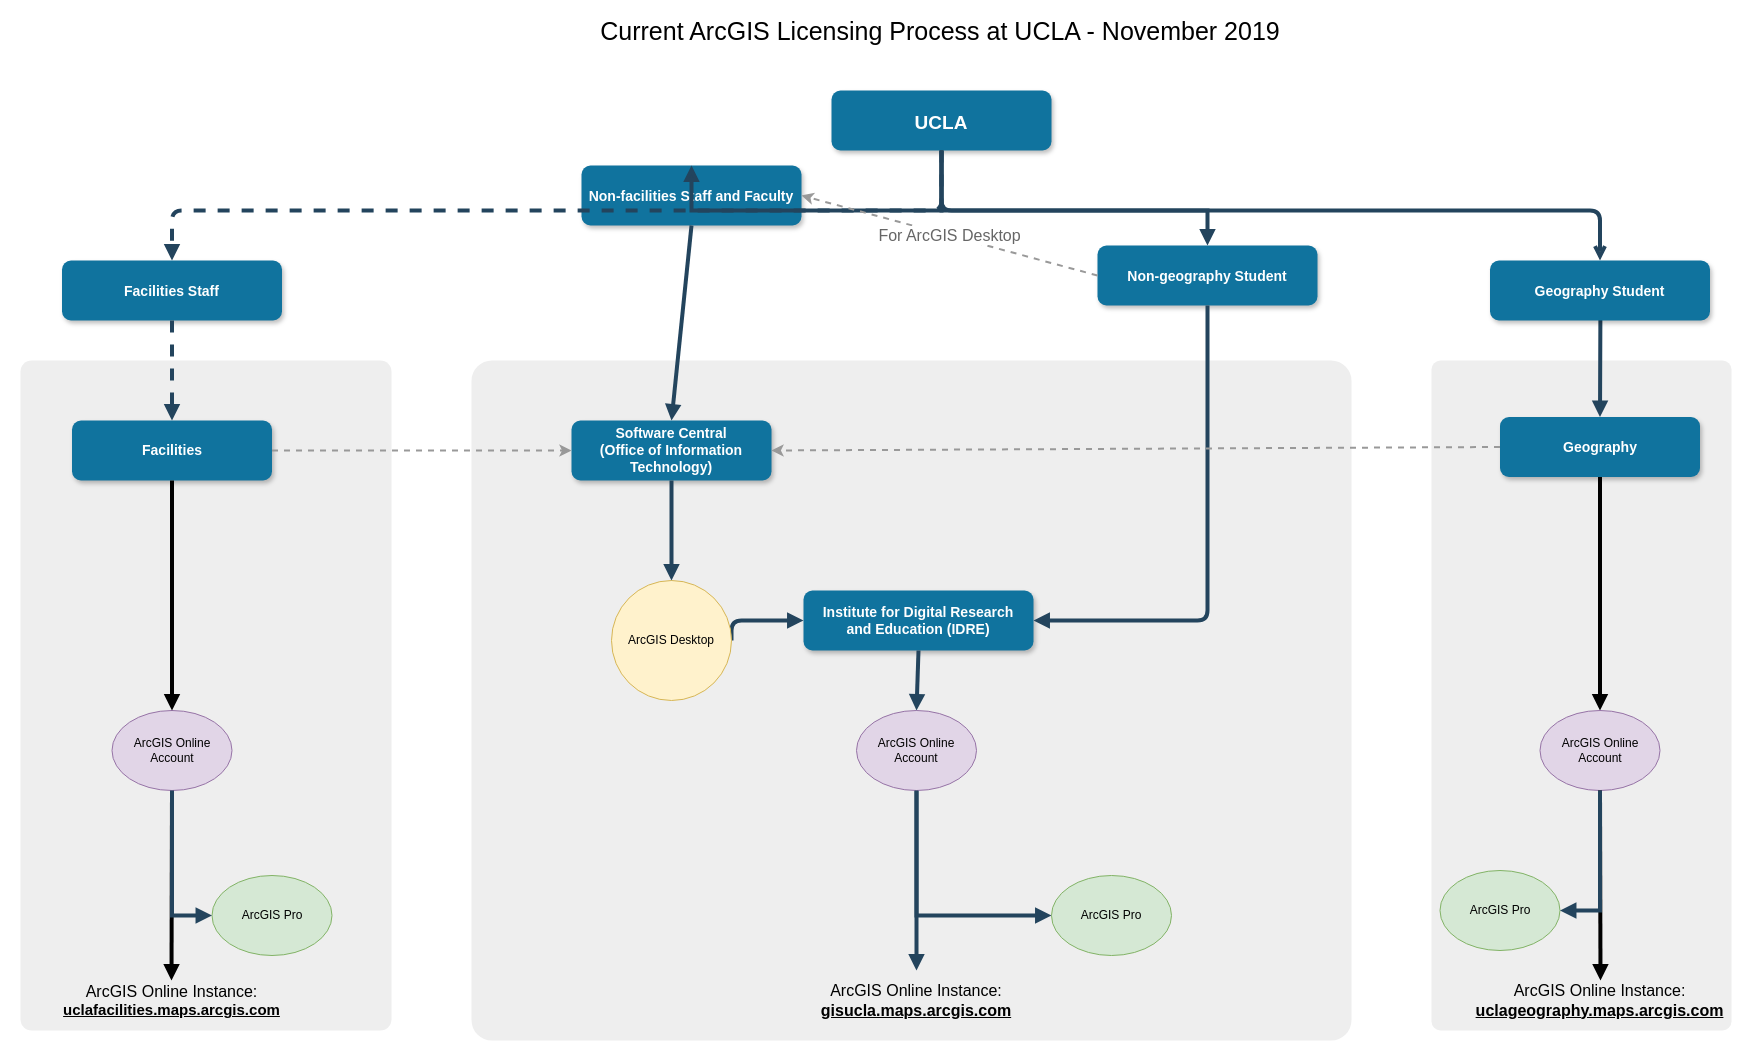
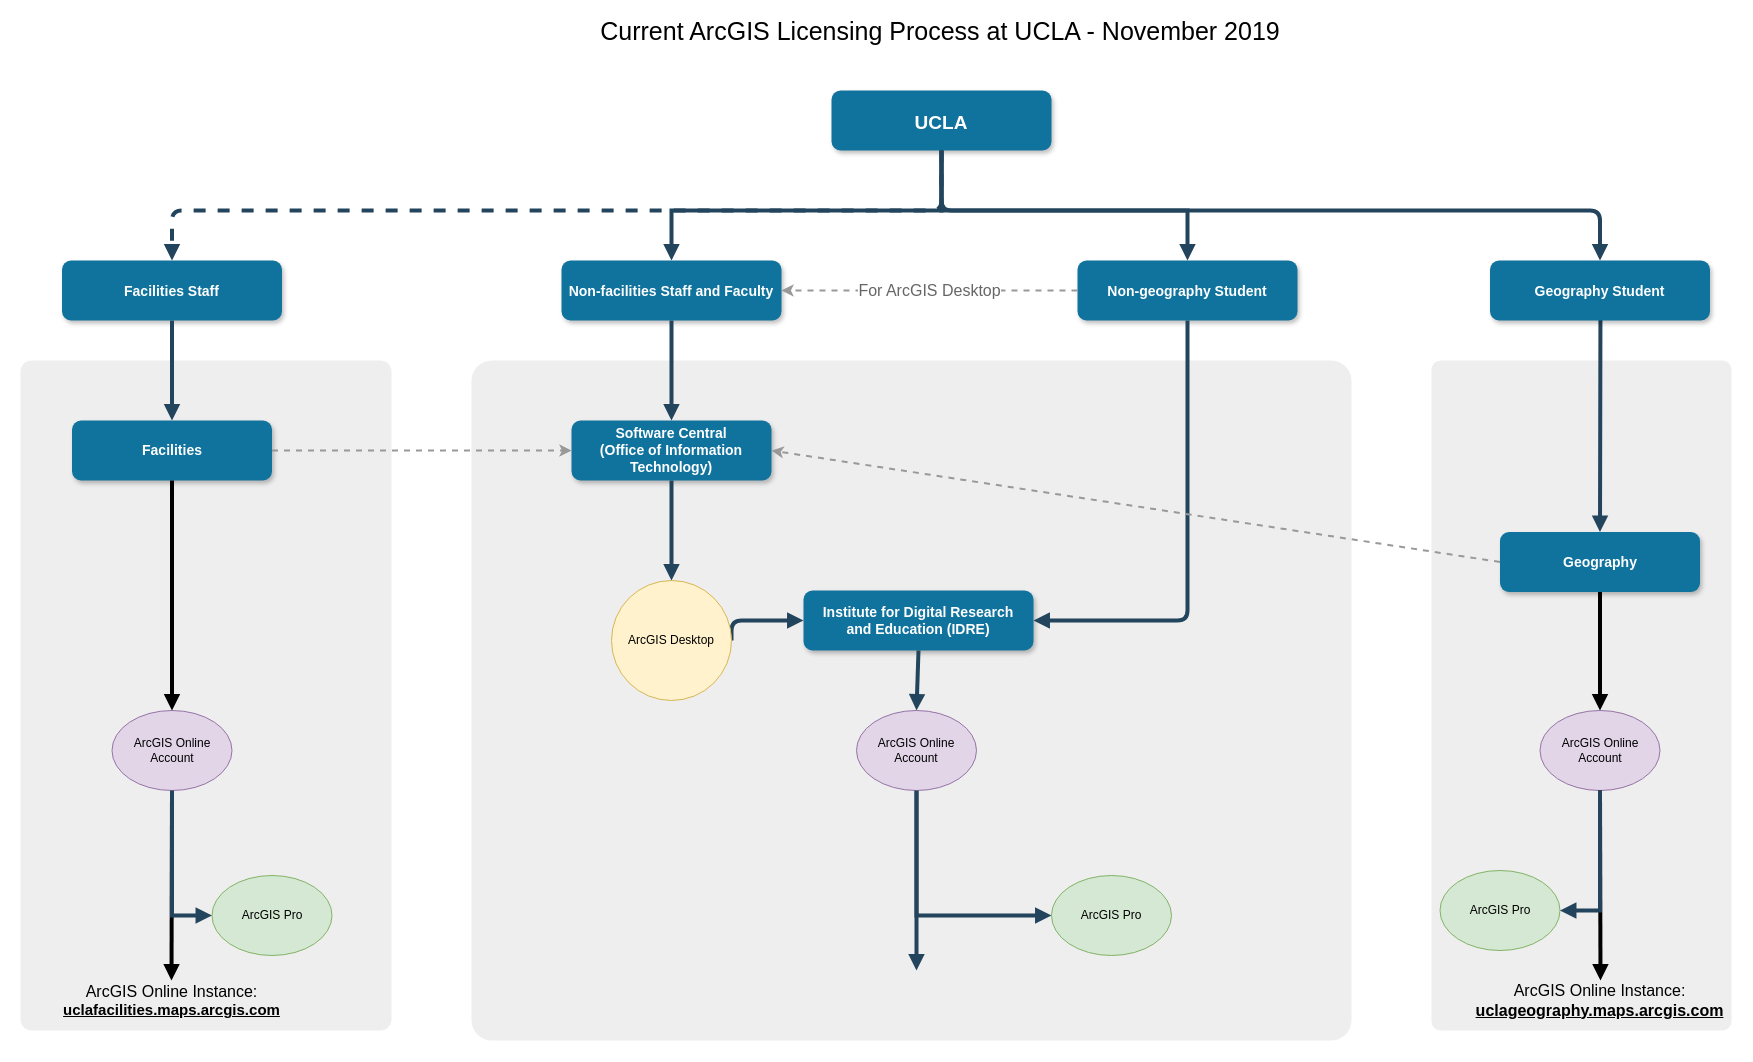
- <mxCell id="5" value="Non-facilities Staff and Faculty" style="rounded=1;fillColor=#10739E;strokeColor=none;shadow=1;gradientColor=none;fontStyle=1;fontColor=#FFFFFF;fontSize=14;" parent="1" vertex="1"><mxGeometry x="581" y="165" width="220" height="60" as="geometry" /></mxCell>
+ <mxCell id="5" value="Non-facilities Staff and Faculty" style="rounded=1;fillColor=#10739E;strokeColor=none;shadow=1;gradientColor=none;fontStyle=1;fontColor=#FFFFFF;fontSize=14;" parent="1" vertex="1"><mxGeometry x="561" y="260" width="220" height="60" as="geometry" /></mxCell>
- <mxCell id="44" value="" style="edgeStyle=elbowEdgeStyle;elbow=vertical;strokeWidth=4;endArrow=open;endFill=1;fontStyle=1;strokeColor=#23445D;fontSize=16;rounded=1;exitX=0.5;exitY=1;exitDx=0;exitDy=0;entryX=0.5;entryY=0;entryDx=0;entryDy=0;" parent="1" source="27" target="45" edge="1"><mxGeometry x="223.5" y="20" width="100" height="100" as="geometry"><mxPoint x="1370" y="150" as="sourcePoint" /><mxPoint x="1672" y="276.5" as="targetPoint" /><Array as="points"><mxPoint x="1270" y="210" /></Array><mxPoint x="23" y="-73" as="offset" /></mxGeometry></mxCell>
+ <mxCell id="44" value="" style="edgeStyle=elbowEdgeStyle;elbow=vertical;strokeWidth=4;endArrow=block;endFill=1;fontStyle=1;strokeColor=#23445D;fontSize=16;rounded=1;exitX=0.5;exitY=1;exitDx=0;exitDy=0;entryX=0.5;entryY=0;entryDx=0;entryDy=0;" parent="1" source="27" target="45" edge="1"><mxGeometry x="223.5" y="20" width="100" height="100" as="geometry"><mxPoint x="1370" y="150" as="sourcePoint" /><mxPoint x="1672" y="276.5" as="targetPoint" /><Array as="points"><mxPoint x="1270" y="210" /></Array><mxPoint x="23" y="-73" as="offset" /></mxGeometry></mxCell>
- <mxCell id="28" value="Non-geography Student" style="rounded=1;fillColor=#10739E;strokeColor=none;shadow=1;gradientColor=none;fontStyle=1;fontColor=#FFFFFF;fontSize=14;" parent="1" vertex="1"><mxGeometry x="1097" y="245" width="220" height="60" as="geometry" /></mxCell>
+ <mxCell id="28" value="Non-geography Student" style="rounded=1;fillColor=#10739E;strokeColor=none;shadow=1;gradientColor=none;fontStyle=1;fontColor=#FFFFFF;fontSize=14;" parent="1" vertex="1"><mxGeometry x="1077" y="260" width="220" height="60" as="geometry" /></mxCell>
- <mxCell id="46" value="" style="edgeStyle=elbowEdgeStyle;elbow=vertical;strokeWidth=4;endArrow=block;endFill=1;fontStyle=1;strokeColor=#23445D;fontSize=16;rounded=1;exitX=0.5;exitY=1;exitDx=0;exitDy=0;entryX=0.5;entryY=0;entryDx=0;entryDy=0;dashed=1;" parent="1" source="43" target="11" edge="1"><mxGeometry x="161" y="170" width="100" height="100" as="geometry"><mxPoint x="1307.5" y="300" as="sourcePoint" /><mxPoint x="1609.5" y="426.5" as="targetPoint" /><Array as="points"><mxPoint x="173" y="390" /></Array><mxPoint x="23" y="-73" as="offset" /></mxGeometry></mxCell>
+ <mxCell id="46" value="" style="edgeStyle=elbowEdgeStyle;elbow=vertical;strokeWidth=4;endArrow=block;endFill=1;fontStyle=1;strokeColor=#23445D;fontSize=16;rounded=1;exitX=0.5;exitY=1;exitDx=0;exitDy=0;entryX=0.5;entryY=0;entryDx=0;entryDy=0;" parent="1" source="43" target="11" edge="1"><mxGeometry x="161" y="170" width="100" height="100" as="geometry"><mxPoint x="1307.5" y="300" as="sourcePoint" /><mxPoint x="1609.5" y="426.5" as="targetPoint" /><Array as="points"><mxPoint x="173" y="390" /></Array><mxPoint x="23" y="-73" as="offset" /></mxGeometry></mxCell>
- <mxCell id="7" value="Geography" style="rounded=1;fillColor=#10739E;strokeColor=none;shadow=1;gradientColor=none;fontStyle=1;fontColor=#FFFFFF;fontSize=14;whiteSpace=wrap;" parent="1" vertex="1"><mxGeometry x="1499.5" y="416.5" width="200" height="60" as="geometry" /></mxCell>
+ <mxCell id="7" value="Geography" style="rounded=1;fillColor=#10739E;strokeColor=none;shadow=1;gradientColor=none;fontStyle=1;fontColor=#FFFFFF;fontSize=14;whiteSpace=wrap;" parent="1" vertex="1"><mxGeometry x="1499.5" y="531.5" width="200" height="60" as="geometry" /></mxCell>
- <mxCell id="9" value="&lt;font style=&quot;font-size: 16px&quot;&gt;ArcGIS Online Instance:&lt;br&gt;&lt;font style=&quot;font-size: 16px&quot;&gt;&lt;u&gt;&lt;b&gt;gisucla.maps.arcgis.com&lt;/b&gt;&lt;/u&gt;&lt;/font&gt;&lt;/font&gt;" style="text;html=1;strokeColor=none;fillColor=none;align=center;verticalAlign=middle;whiteSpace=wrap;rounded=0;shadow=0;" parent="1" vertex="1"><mxGeometry x="781" y="990" width="270" height="20" as="geometry" /></mxCell>
